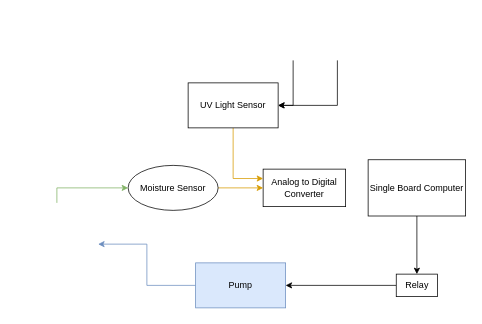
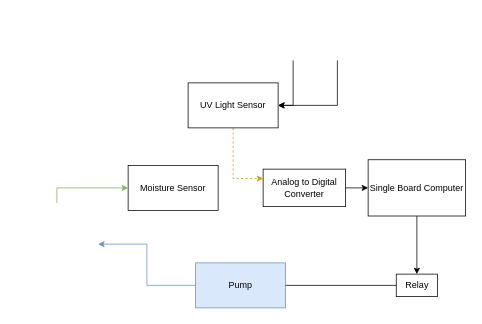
- <mxCell id="6" style="edgeStyle=orthogonalEdgeStyle;rounded=0;orthogonalLoop=1;jettySize=auto;html=1;exitX=0.5;exitY=1;exitDx=0;exitDy=0;entryX=0;entryY=0.25;entryDx=0;entryDy=0;fillColor=#ffe6cc;strokeColor=#d79b00;" edge="1" parent="1" source="7" target="3"><mxGeometry relative="1" as="geometry" /></mxCell>
+ <mxCell id="6" style="edgeStyle=orthogonalEdgeStyle;rounded=0;orthogonalLoop=1;jettySize=auto;html=1;exitX=0.5;exitY=1;exitDx=0;exitDy=0;entryX=0;entryY=0.25;entryDx=0;entryDy=0;fillColor=#ffe6cc;strokeColor=#d79b00;dashed=1;" edge="1" parent="1" source="7" target="3"><mxGeometry relative="1" as="geometry" /></mxCell>
- <mxCell id="5" value="Moisture Sensor" style="ellipse;whiteSpace=wrap;html=1;" vertex="1" parent="1"><mxGeometry x="170" y="220" width="120" height="60" as="geometry" /></mxCell>
+ <mxCell id="5" value="Moisture Sensor" style="rounded=0;whiteSpace=wrap;html=1;" vertex="1" parent="1"><mxGeometry x="170" y="220" width="120" height="60" as="geometry" /></mxCell>
- <mxCell id="4" style="edgeStyle=orthogonalEdgeStyle;rounded=0;orthogonalLoop=1;jettySize=auto;html=1;exitX=1;exitY=0.5;exitDx=0;exitDy=0;entryX=0;entryY=0.5;entryDx=0;entryDy=0;fillColor=#ffe6cc;strokeColor=#d79b00;" edge="1" parent="1" source="5" target="3"><mxGeometry relative="1" as="geometry" /></mxCell>
+ <mxCell id="2" style="edgeStyle=orthogonalEdgeStyle;rounded=0;orthogonalLoop=1;jettySize=auto;html=1;exitX=1;exitY=0.5;exitDx=0;exitDy=0;entryX=0;entryY=0.5;entryDx=0;entryDy=0;" edge="1" parent="1" source="3" target="19"><mxGeometry relative="1" as="geometry" /></mxCell>
- <mxCell id="10" style="edgeStyle=orthogonalEdgeStyle;rounded=0;orthogonalLoop=1;jettySize=auto;html=1;exitX=0;exitY=0.5;exitDx=0;exitDy=0;" edge="1" parent="1" source="11" target="9"><mxGeometry relative="1" as="geometry" /></mxCell>
+ <mxCell id="10" style="edgeStyle=orthogonalEdgeStyle;rounded=0;orthogonalLoop=1;jettySize=auto;html=1;exitX=0;exitY=0.5;exitDx=0;exitDy=0;endArrow=none;" edge="1" parent="1" source="11" target="9"><mxGeometry relative="1" as="geometry" /></mxCell>
